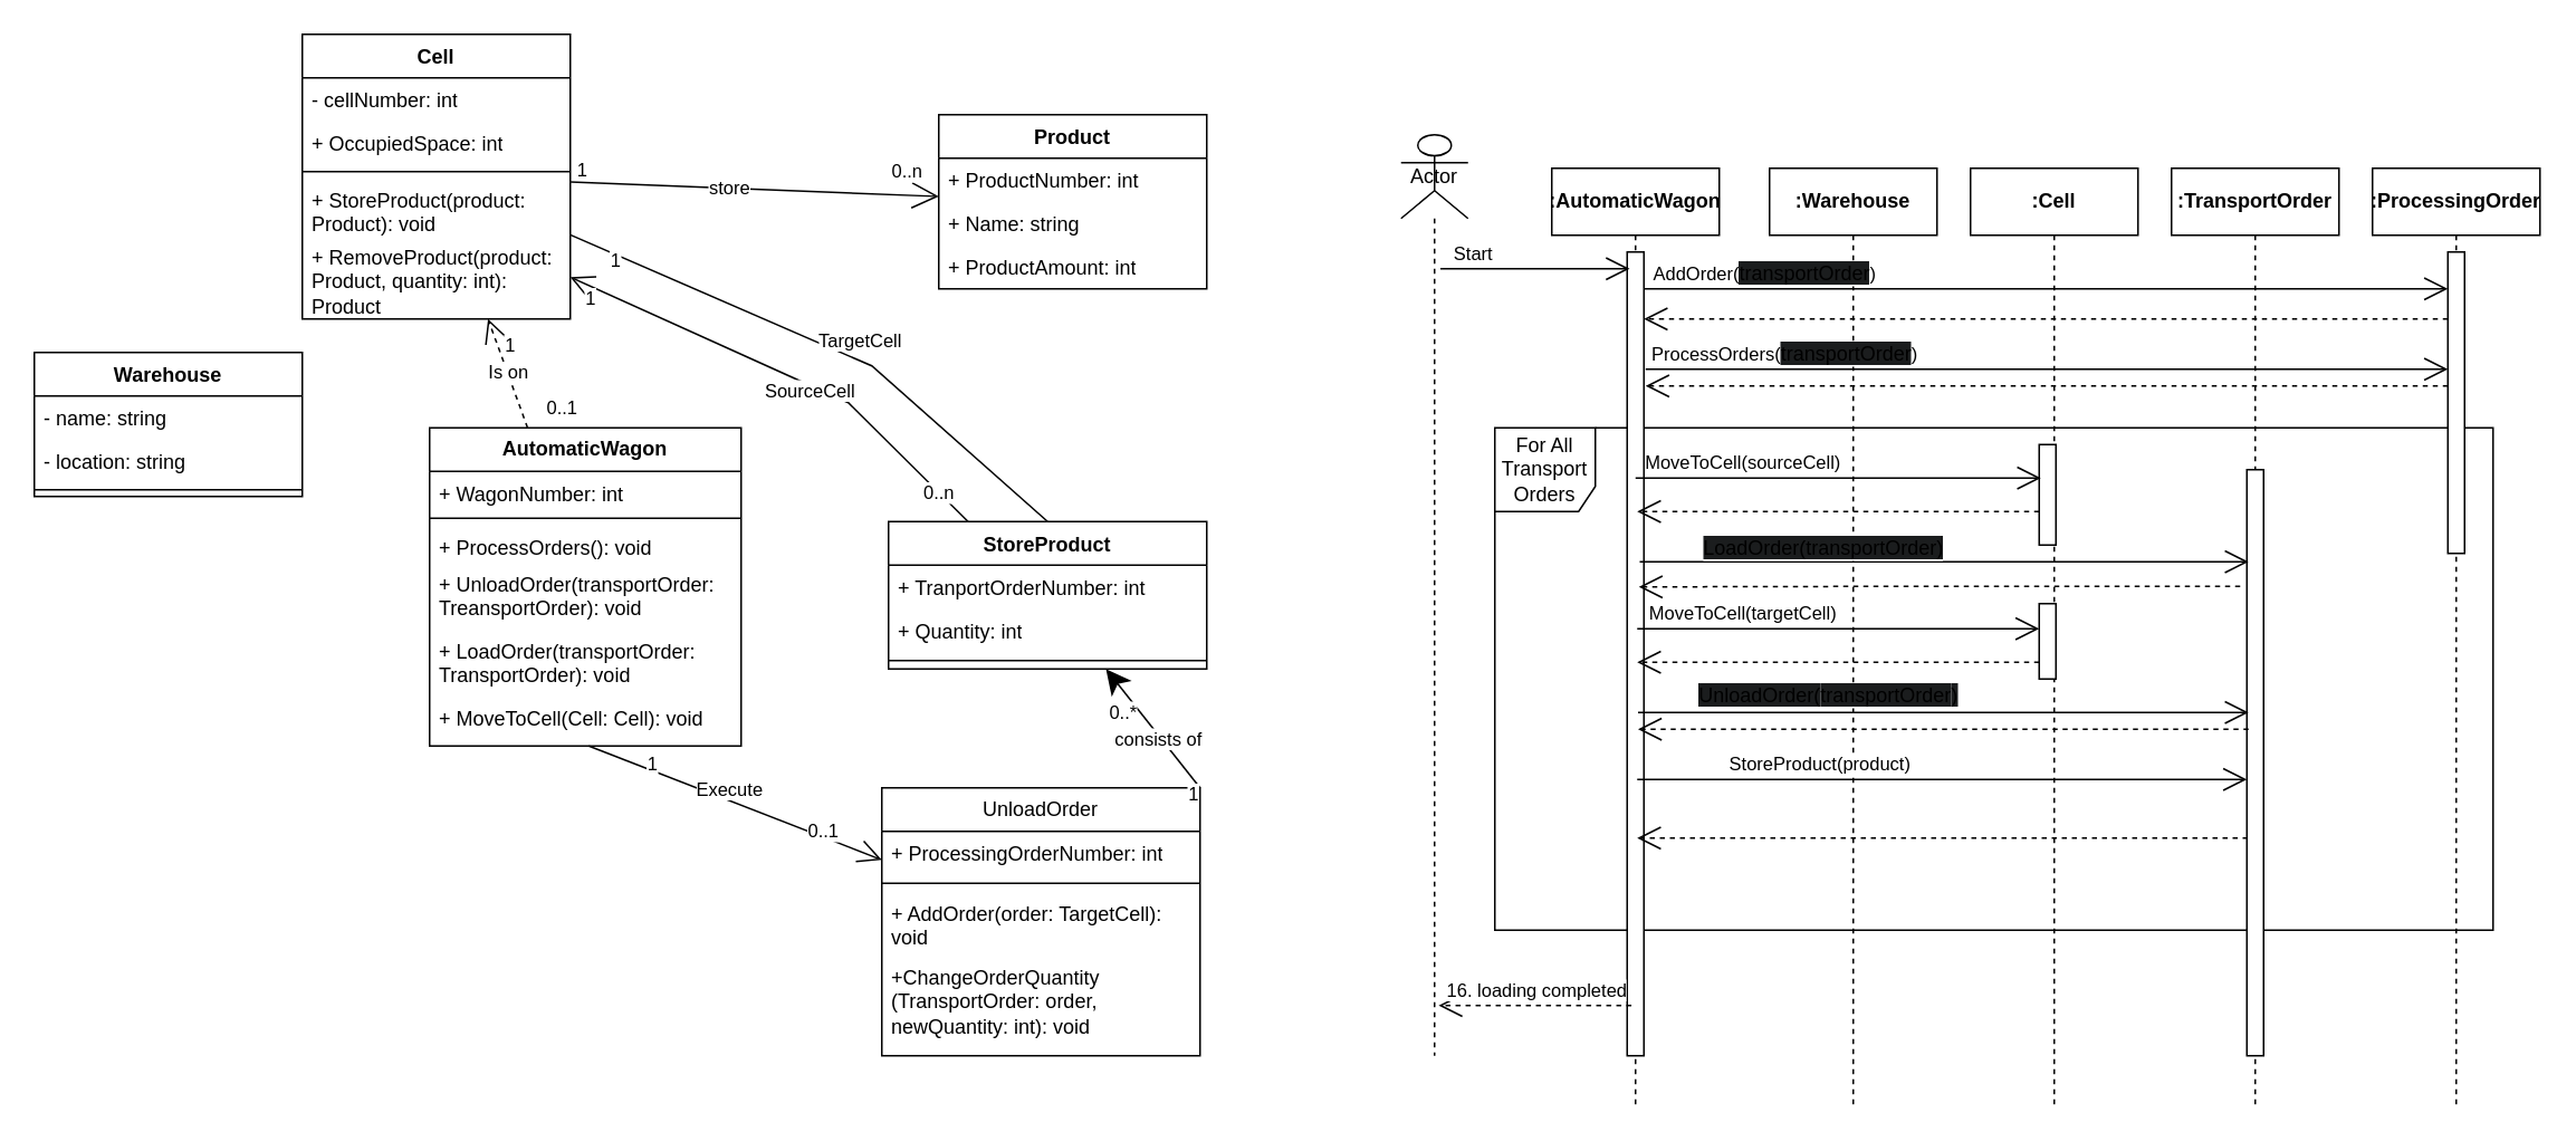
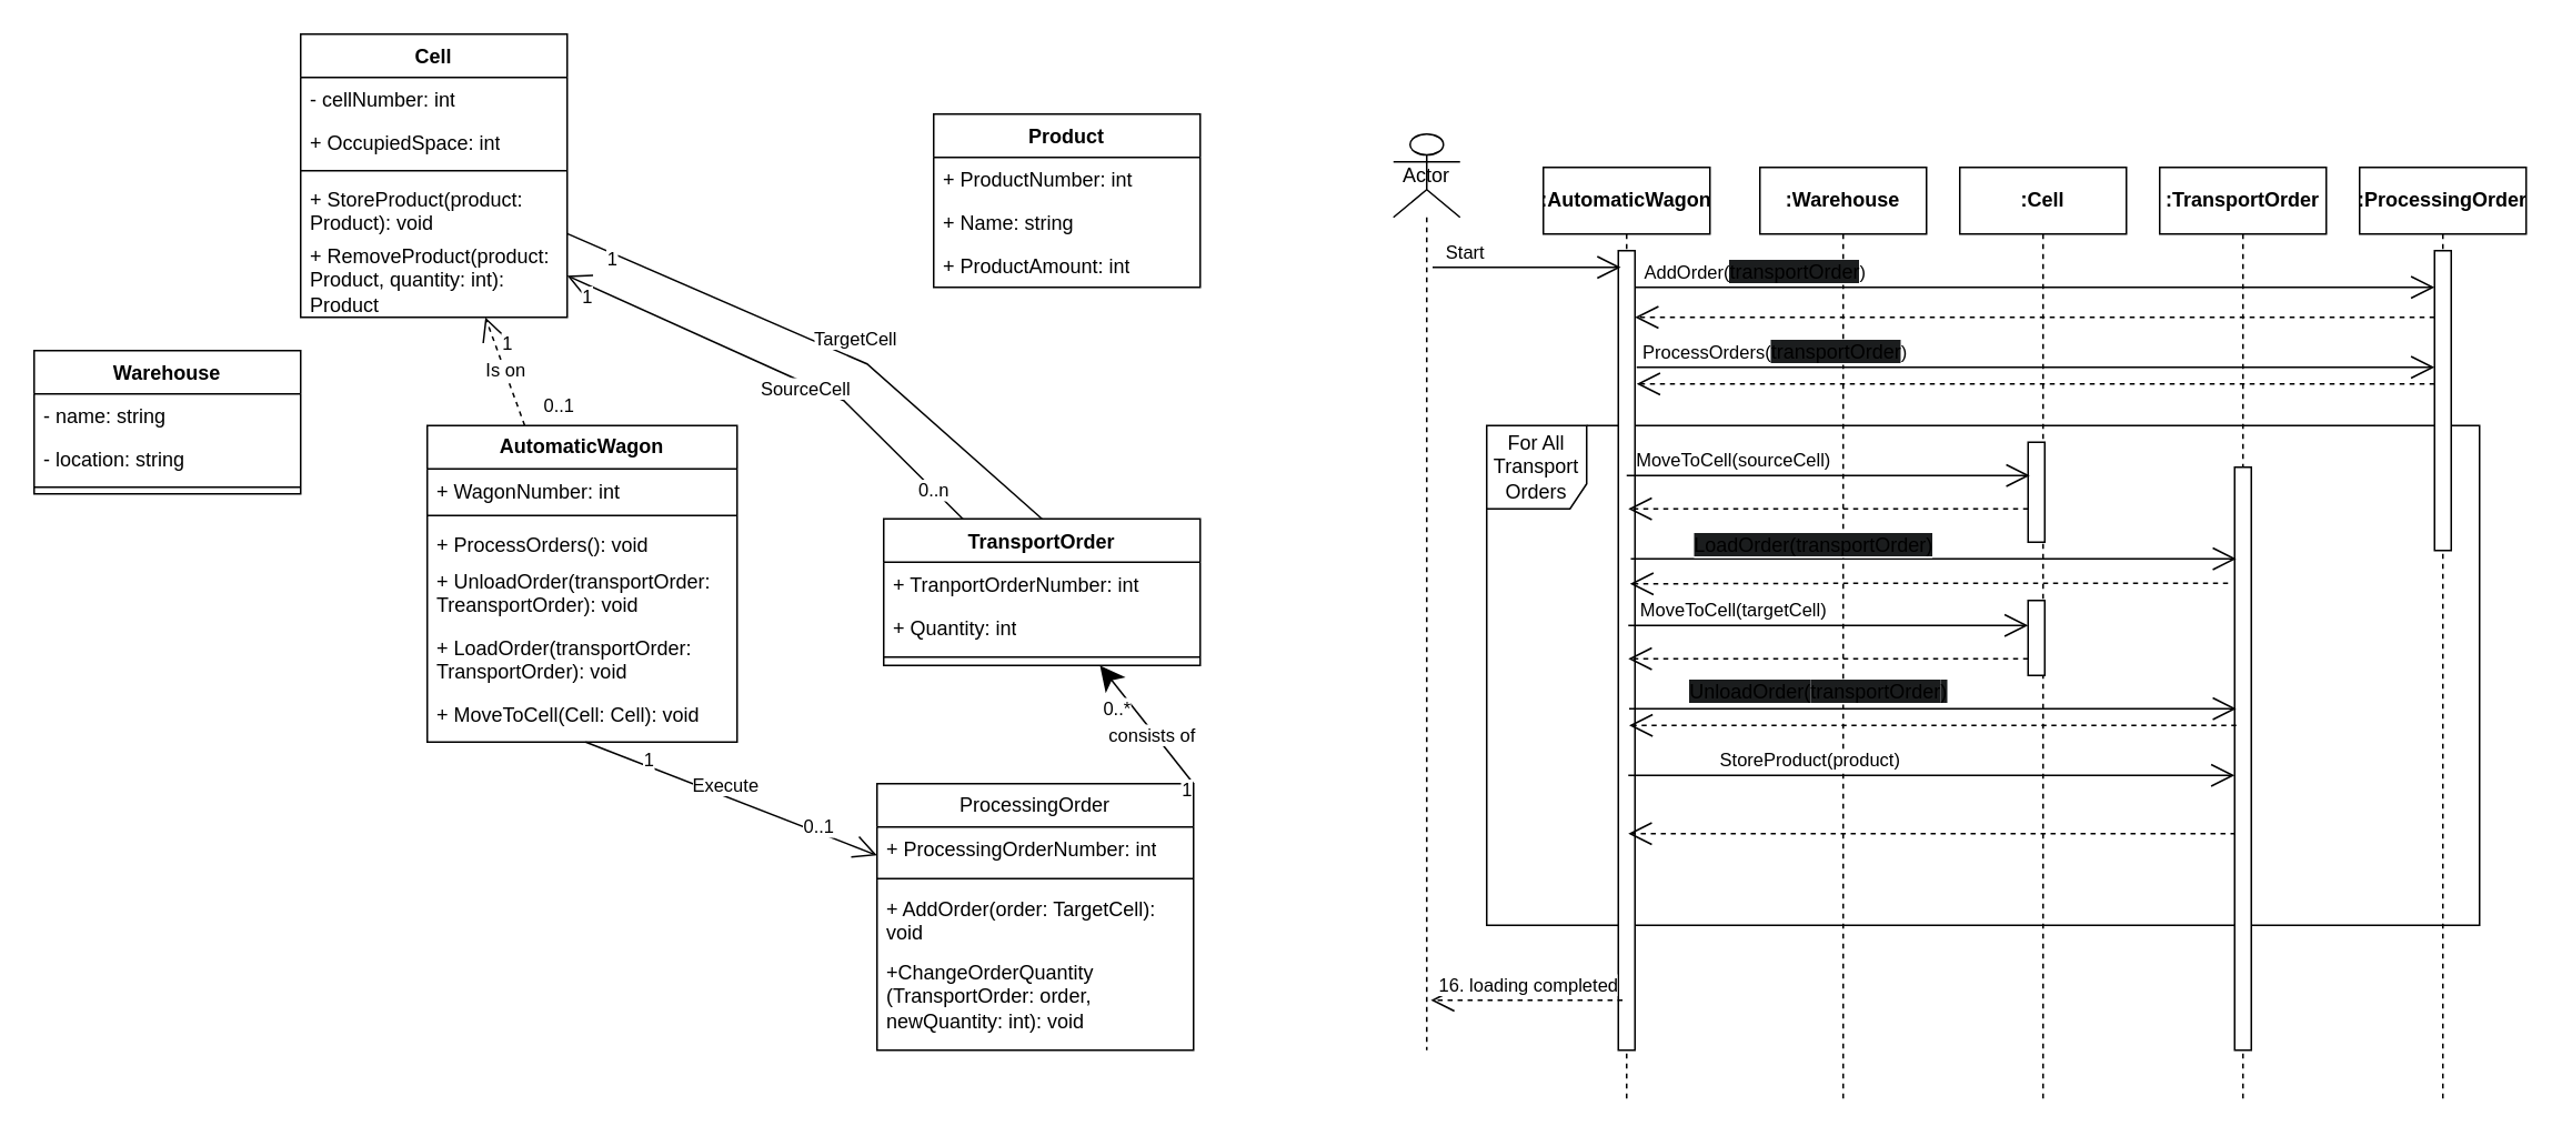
- <mxCell id="38" value="" style="endArrow=none;endFill=0;endSize=24;html=1;rounded=0;startArrow=open;startFill=0;startSize=14;" parent="1" source="6" target="29" edge="1"><mxGeometry width="160" relative="1" as="geometry"><mxPoint x="360" y="308" as="sourcePoint" /><mxPoint x="520" y="308" as="targetPoint" /></mxGeometry></mxCell>
- <mxCell id="39" value="0..n" style="edgeLabel;html=1;align=center;verticalAlign=middle;resizable=0;points=[];" parent="38" vertex="1" connectable="0"><mxGeometry x="-0.202" relative="1" as="geometry"><mxPoint x="68" y="-12" as="offset" /></mxGeometry></mxCell>
- <mxCell id="40" value="store" style="edgeLabel;html=1;align=center;verticalAlign=middle;resizable=0;points=[];" parent="38" vertex="1" connectable="0"><mxGeometry x="0.146" relative="1" as="geometry"><mxPoint as="offset" /></mxGeometry></mxCell>
- <mxCell id="41" value="1" style="edgeLabel;html=1;align=center;verticalAlign=middle;resizable=0;points=[];" parent="38" vertex="1" connectable="0"><mxGeometry x="0.698" relative="1" as="geometry"><mxPoint x="-27" y="-9" as="offset" /></mxGeometry></mxCell>
- <mxCell id="25" value="StoreProduct" style="swimlane;fontStyle=1;align=center;verticalAlign=top;childLayout=stackLayout;horizontal=1;startSize=26;horizontalStack=0;resizeParent=1;resizeParentMax=0;resizeLast=0;collapsible=1;marginBottom=0;whiteSpace=wrap;html=1;" parent="1" vertex="1"><mxGeometry x="530" y="311" width="190" height="88" as="geometry" /></mxCell>
+ <mxCell id="25" value="TransportOrder" style="swimlane;fontStyle=1;align=center;verticalAlign=top;childLayout=stackLayout;horizontal=1;startSize=26;horizontalStack=0;resizeParent=1;resizeParentMax=0;resizeLast=0;collapsible=1;marginBottom=0;whiteSpace=wrap;html=1;" parent="1" vertex="1"><mxGeometry x="530" y="311" width="190" height="88" as="geometry" /></mxCell>
- <mxCell id="54" value="UnloadOrder" style="swimlane;fontStyle=0;childLayout=stackLayout;horizontal=1;startSize=26;fillColor=none;horizontalStack=0;resizeParent=1;resizeParentMax=0;resizeLast=0;collapsible=1;marginBottom=0;whiteSpace=wrap;html=1;" parent="1" vertex="1"><mxGeometry x="526" y="470" width="190" height="160" as="geometry" /></mxCell>
+ <mxCell id="54" value="ProcessingOrder" style="swimlane;fontStyle=0;childLayout=stackLayout;horizontal=1;startSize=26;fillColor=none;horizontalStack=0;resizeParent=1;resizeParentMax=0;resizeLast=0;collapsible=1;marginBottom=0;whiteSpace=wrap;html=1;" parent="1" vertex="1"><mxGeometry x="526" y="470" width="190" height="160" as="geometry" /></mxCell>
